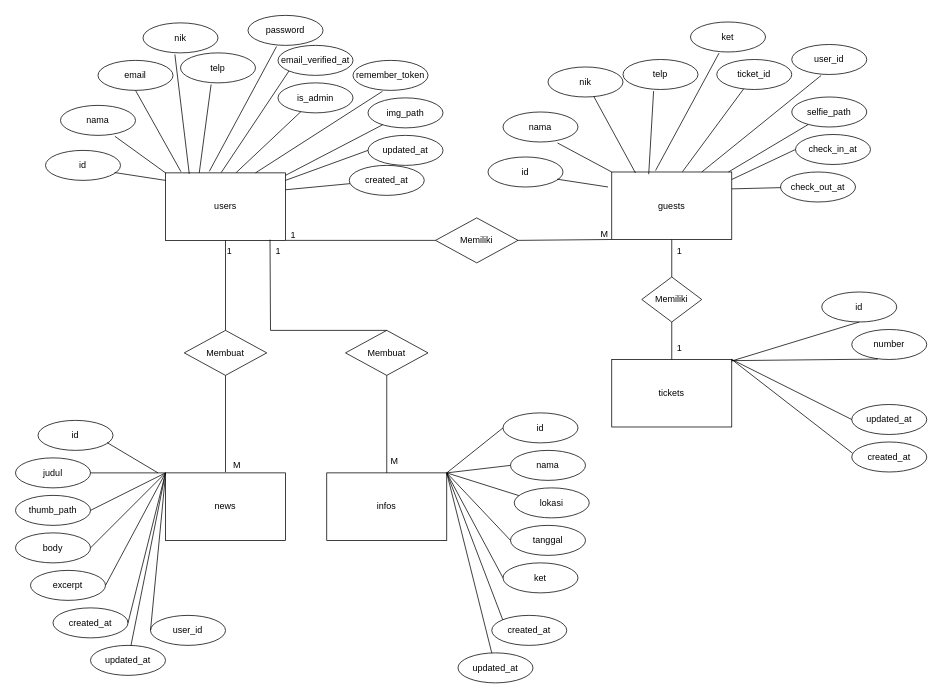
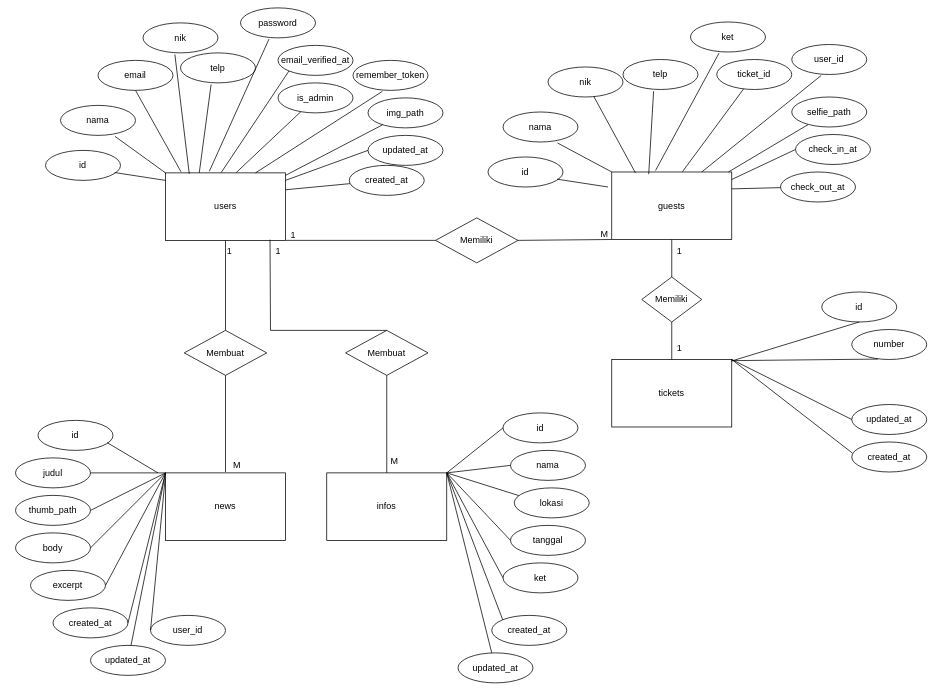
- <mxCell id="12" value="password" style="ellipse;whiteSpace=wrap;html=1;align=center;" parent="1" vertex="1"><mxGeometry x="330" y="20" width="100" height="40" as="geometry" /></mxCell>
+ <mxCell id="12" value="password" style="ellipse;whiteSpace=wrap;html=1;align=center;" parent="1" vertex="1"><mxGeometry x="320" y="10" width="100" height="40" as="geometry" /></mxCell>
